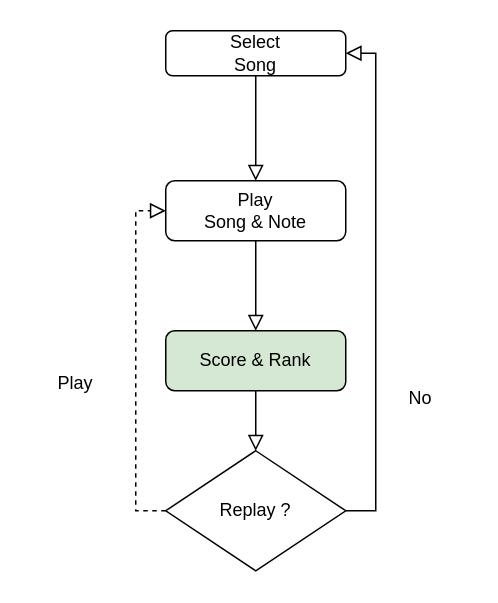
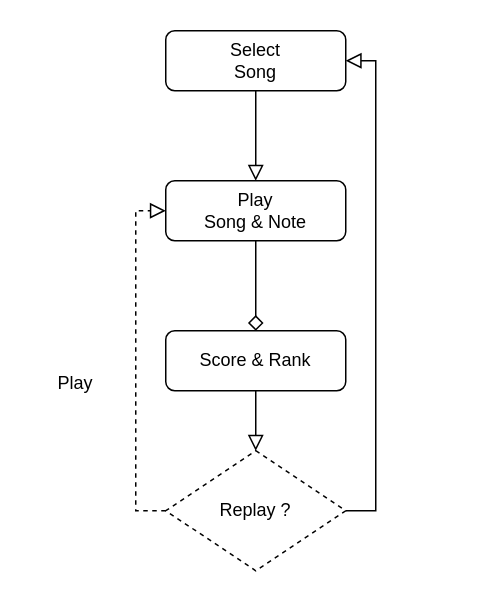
- <mxCell id="3" value="Select&lt;br&gt;Song" style="rounded=1;whiteSpace=wrap;html=1;fontSize=12;glass=0;strokeWidth=1;shadow=0;" parent="1" vertex="1"><mxGeometry x="110" y="20" width="120" height="30" as="geometry" /></mxCell>
+ <mxCell id="3" value="Select&lt;br&gt;Song" style="rounded=1;whiteSpace=wrap;html=1;fontSize=12;glass=0;strokeWidth=1;shadow=0;" parent="1" vertex="1"><mxGeometry x="110" y="20" width="120" height="40" as="geometry" /></mxCell>
- <mxCell id="6" value="" style="rounded=0;html=1;jettySize=auto;orthogonalLoop=1;fontSize=11;endArrow=block;endFill=0;endSize=8;strokeWidth=1;shadow=0;labelBackgroundColor=none;edgeStyle=orthogonalEdgeStyle;exitX=0.5;exitY=1;exitDx=0;exitDy=0;entryX=0.5;entryY=0;entryDx=0;entryDy=0;" edge="1" parent="1" source="4" target="5"><mxGeometry relative="1" as="geometry"><mxPoint x="180" y="70" as="sourcePoint" /><mxPoint x="180" y="120" as="targetPoint" /></mxGeometry></mxCell>
+ <mxCell id="6" value="" style="rounded=0;html=1;jettySize=auto;orthogonalLoop=1;fontSize=11;endArrow=diamond;endFill=0;endSize=8;strokeWidth=1;shadow=0;labelBackgroundColor=none;edgeStyle=orthogonalEdgeStyle;exitX=0.5;exitY=1;exitDx=0;exitDy=0;entryX=0.5;entryY=0;entryDx=0;entryDy=0;" edge="1" parent="1" source="4" target="5"><mxGeometry relative="1" as="geometry"><mxPoint x="180" y="70" as="sourcePoint" /><mxPoint x="180" y="120" as="targetPoint" /></mxGeometry></mxCell>
- <mxCell id="5" value="Score &amp;amp; Rank" style="rounded=1;whiteSpace=wrap;html=1;fontSize=12;glass=0;strokeWidth=1;shadow=0;fillColor=#d5e8d4;" vertex="1" parent="1"><mxGeometry x="110" y="220" width="120" height="40" as="geometry" /></mxCell>
+ <mxCell id="5" value="Score &amp;amp; Rank" style="rounded=1;whiteSpace=wrap;html=1;fontSize=12;glass=0;strokeWidth=1;shadow=0;" vertex="1" parent="1"><mxGeometry x="110" y="220" width="120" height="40" as="geometry" /></mxCell>
- <mxCell id="12" value="No" style="text;html=1;strokeColor=none;fillColor=none;align=center;verticalAlign=middle;whiteSpace=wrap;rounded=0;" vertex="1" parent="1"><mxGeometry x="250" y="250" width="60" height="30" as="geometry" /></mxCell>
- <mxCell id="7" value="Replay ?" style="rhombus;whiteSpace=wrap;html=1;" vertex="1" parent="1"><mxGeometry x="110" y="300" width="120" height="80" as="geometry" /></mxCell>
+ <mxCell id="7" value="Replay ?" style="rhombus;whiteSpace=wrap;html=1;dashed=1;" vertex="1" parent="1"><mxGeometry x="110" y="300" width="120" height="80" as="geometry" /></mxCell>
